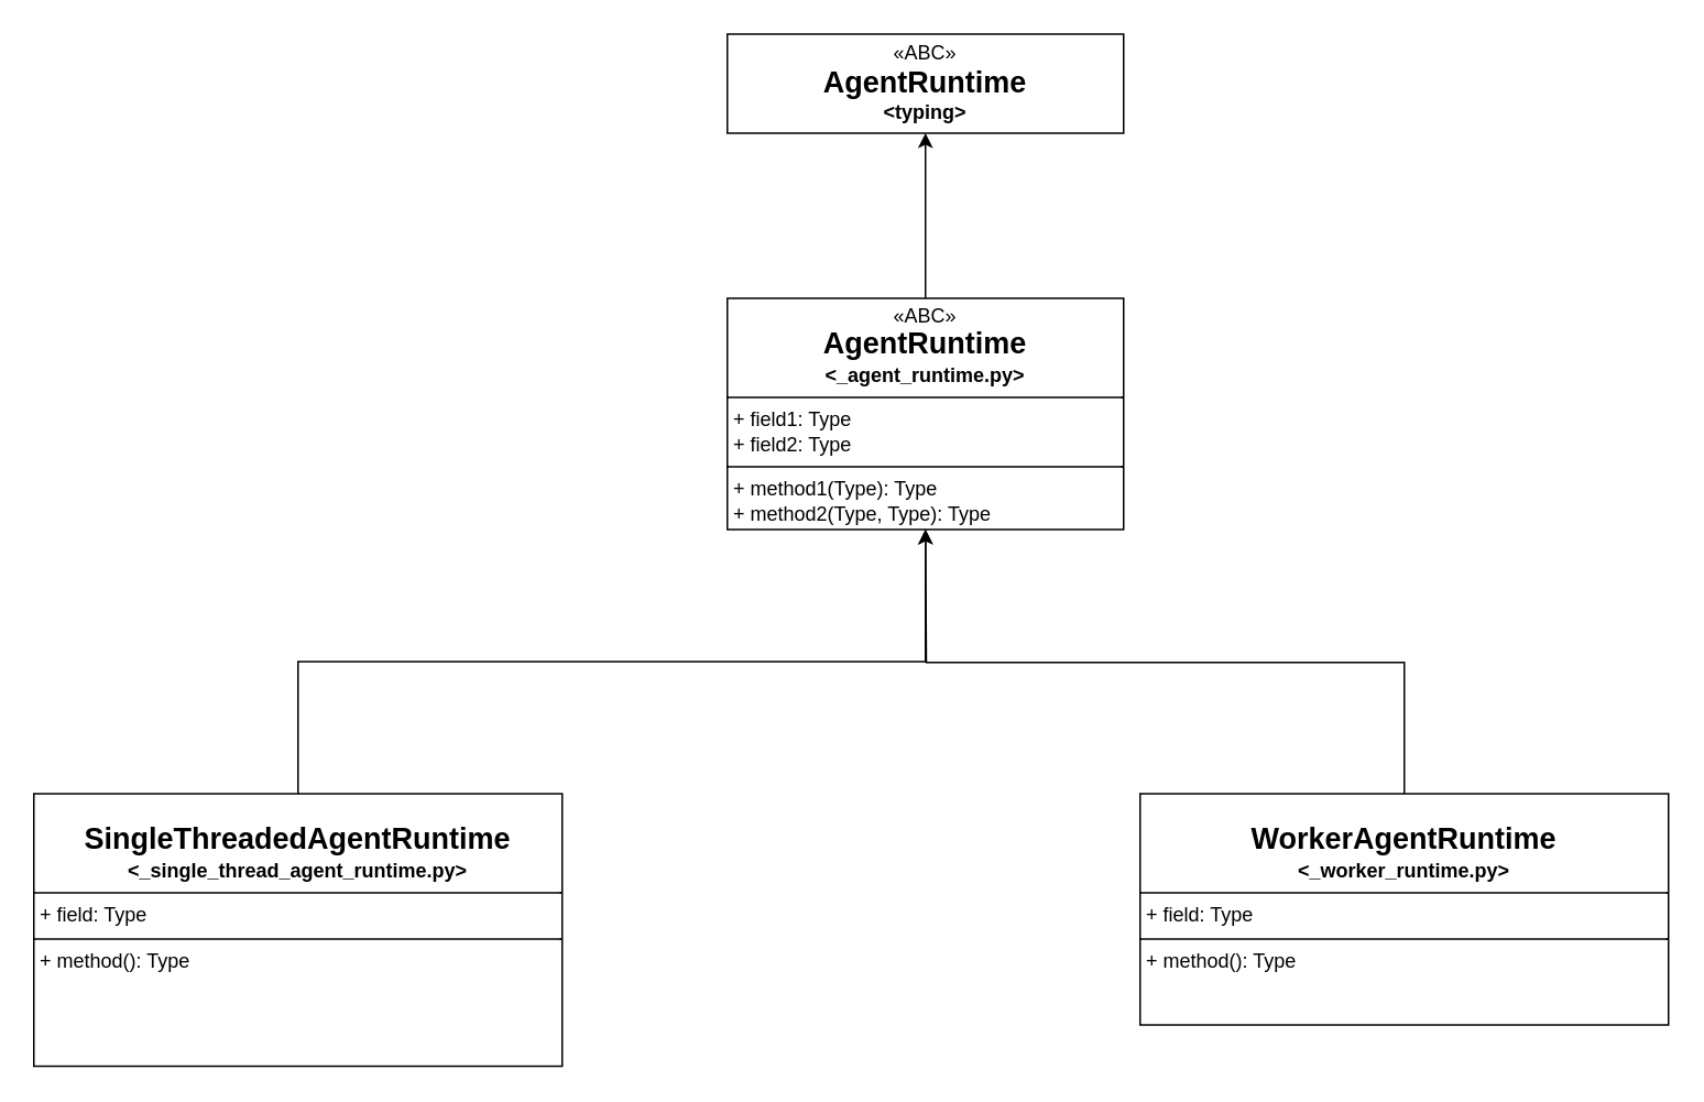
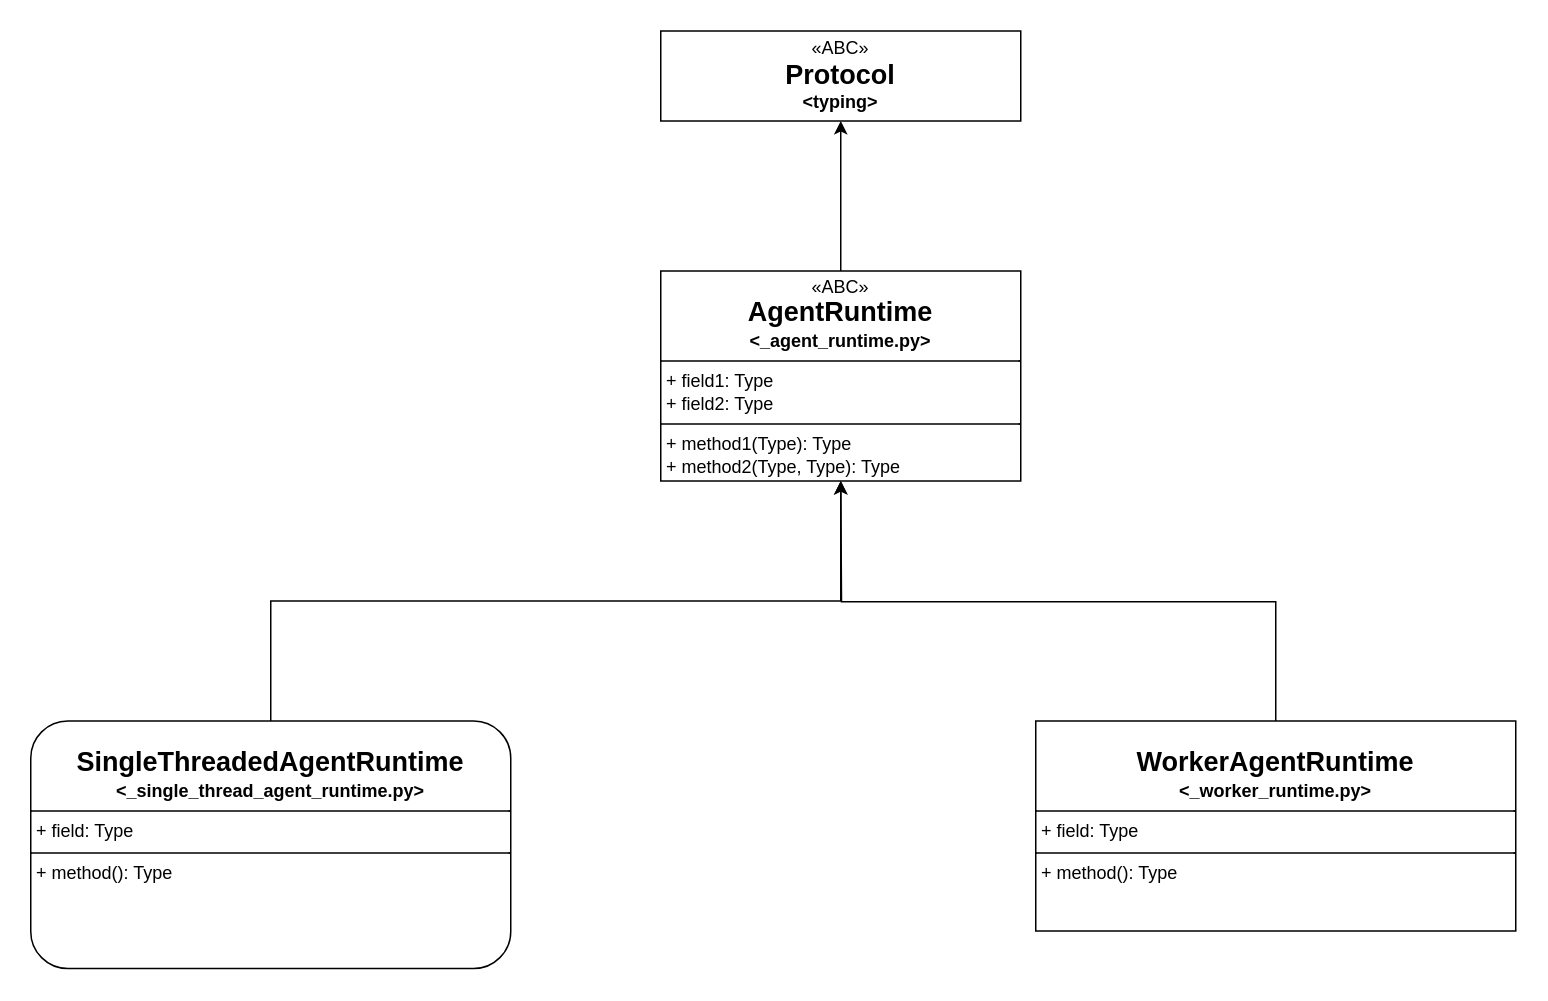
- <mxCell id="2" value="«ABC»&lt;br&gt;&lt;b&gt;&lt;font style=&quot;font-size: 18px;&quot;&gt;AgentRuntime&lt;/font&gt;&lt;/b&gt;&lt;div&gt;&lt;b&gt;&amp;lt;typing&amp;gt;&lt;/b&gt;&lt;/div&gt;" style="html=1;whiteSpace=wrap;" vertex="1" parent="1"><mxGeometry x="440" y="20" width="240" height="60" as="geometry" /></mxCell>
+ <mxCell id="2" value="«ABC»&lt;br&gt;&lt;b&gt;&lt;font style=&quot;font-size: 18px;&quot;&gt;Protocol&lt;/font&gt;&lt;/b&gt;&lt;div&gt;&lt;b&gt;&amp;lt;typing&amp;gt;&lt;/b&gt;&lt;/div&gt;" style="html=1;whiteSpace=wrap;" vertex="1" parent="1"><mxGeometry x="440" y="20" width="240" height="60" as="geometry" /></mxCell>
- <mxCell id="6" value="&lt;p style=&quot;margin: 4px 0px 0px; text-align: center;&quot;&gt;&lt;br&gt;&lt;span style=&quot;font-size: 18px; font-weight: 700;&quot;&gt;SingleThreadedAgentRuntime&lt;/span&gt;&lt;br&gt;&lt;/p&gt;&lt;div style=&quot;text-align: center;&quot;&gt;&lt;b&gt;&amp;lt;_single_thread_agent_runtime.py&amp;gt;&lt;/b&gt;&lt;/div&gt;&lt;hr size=&quot;1&quot; style=&quot;border-style:solid;&quot;&gt;&lt;p style=&quot;margin:0px;margin-left:4px;&quot;&gt;+ field: Type&lt;/p&gt;&lt;hr size=&quot;1&quot; style=&quot;border-style:solid;&quot;&gt;&lt;p style=&quot;margin:0px;margin-left:4px;&quot;&gt;+ method(): Type&lt;/p&gt;" style="verticalAlign=top;align=left;overflow=fill;html=1;whiteSpace=wrap;" vertex="1" parent="1"><mxGeometry x="20" y="480" width="320" height="165" as="geometry" /></mxCell>
+ <mxCell id="6" value="&lt;p style=&quot;margin: 4px 0px 0px; text-align: center;&quot;&gt;&lt;br&gt;&lt;span style=&quot;font-size: 18px; font-weight: 700;&quot;&gt;SingleThreadedAgentRuntime&lt;/span&gt;&lt;br&gt;&lt;/p&gt;&lt;div style=&quot;text-align: center;&quot;&gt;&lt;b&gt;&amp;lt;_single_thread_agent_runtime.py&amp;gt;&lt;/b&gt;&lt;/div&gt;&lt;hr size=&quot;1&quot; style=&quot;border-style:solid;&quot;&gt;&lt;p style=&quot;margin:0px;margin-left:4px;&quot;&gt;+ field: Type&lt;/p&gt;&lt;hr size=&quot;1&quot; style=&quot;border-style:solid;&quot;&gt;&lt;p style=&quot;margin:0px;margin-left:4px;&quot;&gt;+ method(): Type&lt;/p&gt;" style="verticalAlign=top;align=left;overflow=fill;html=1;whiteSpace=wrap;rounded=1;" vertex="1" parent="1"><mxGeometry x="20" y="480" width="320" height="165" as="geometry" /></mxCell>
